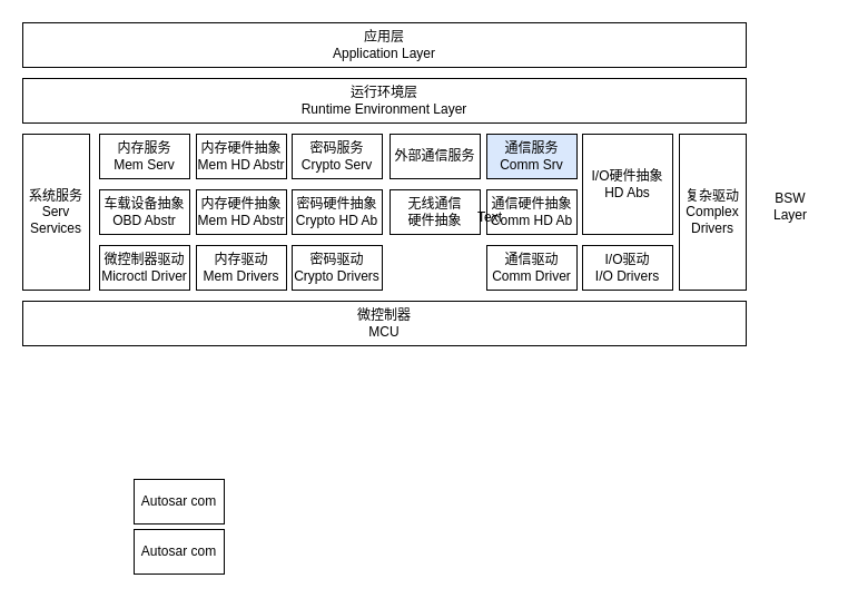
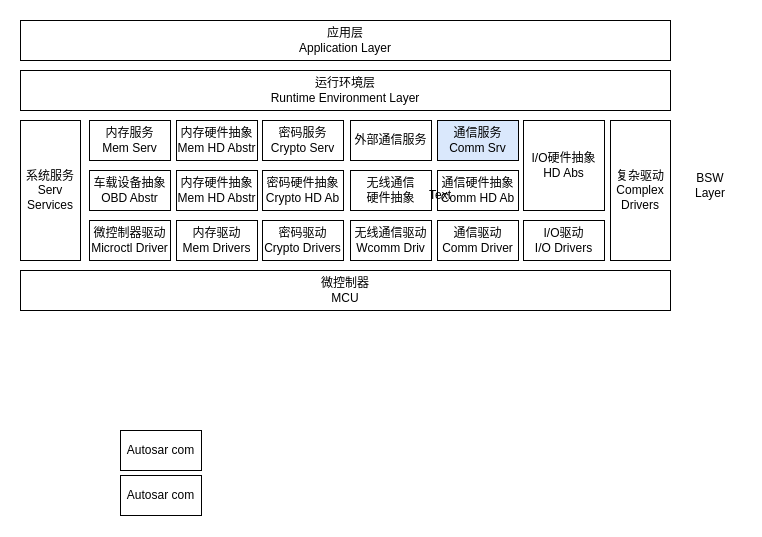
+ <mxCell id="17" value="无线通信驱动&lt;br&gt;Wcomm Driv" style="rounded=0;whiteSpace=wrap;html=1;" parent="1" vertex="1"><mxGeometry x="350" y="220" width="81" height="40" as="geometry" /></mxCell>
